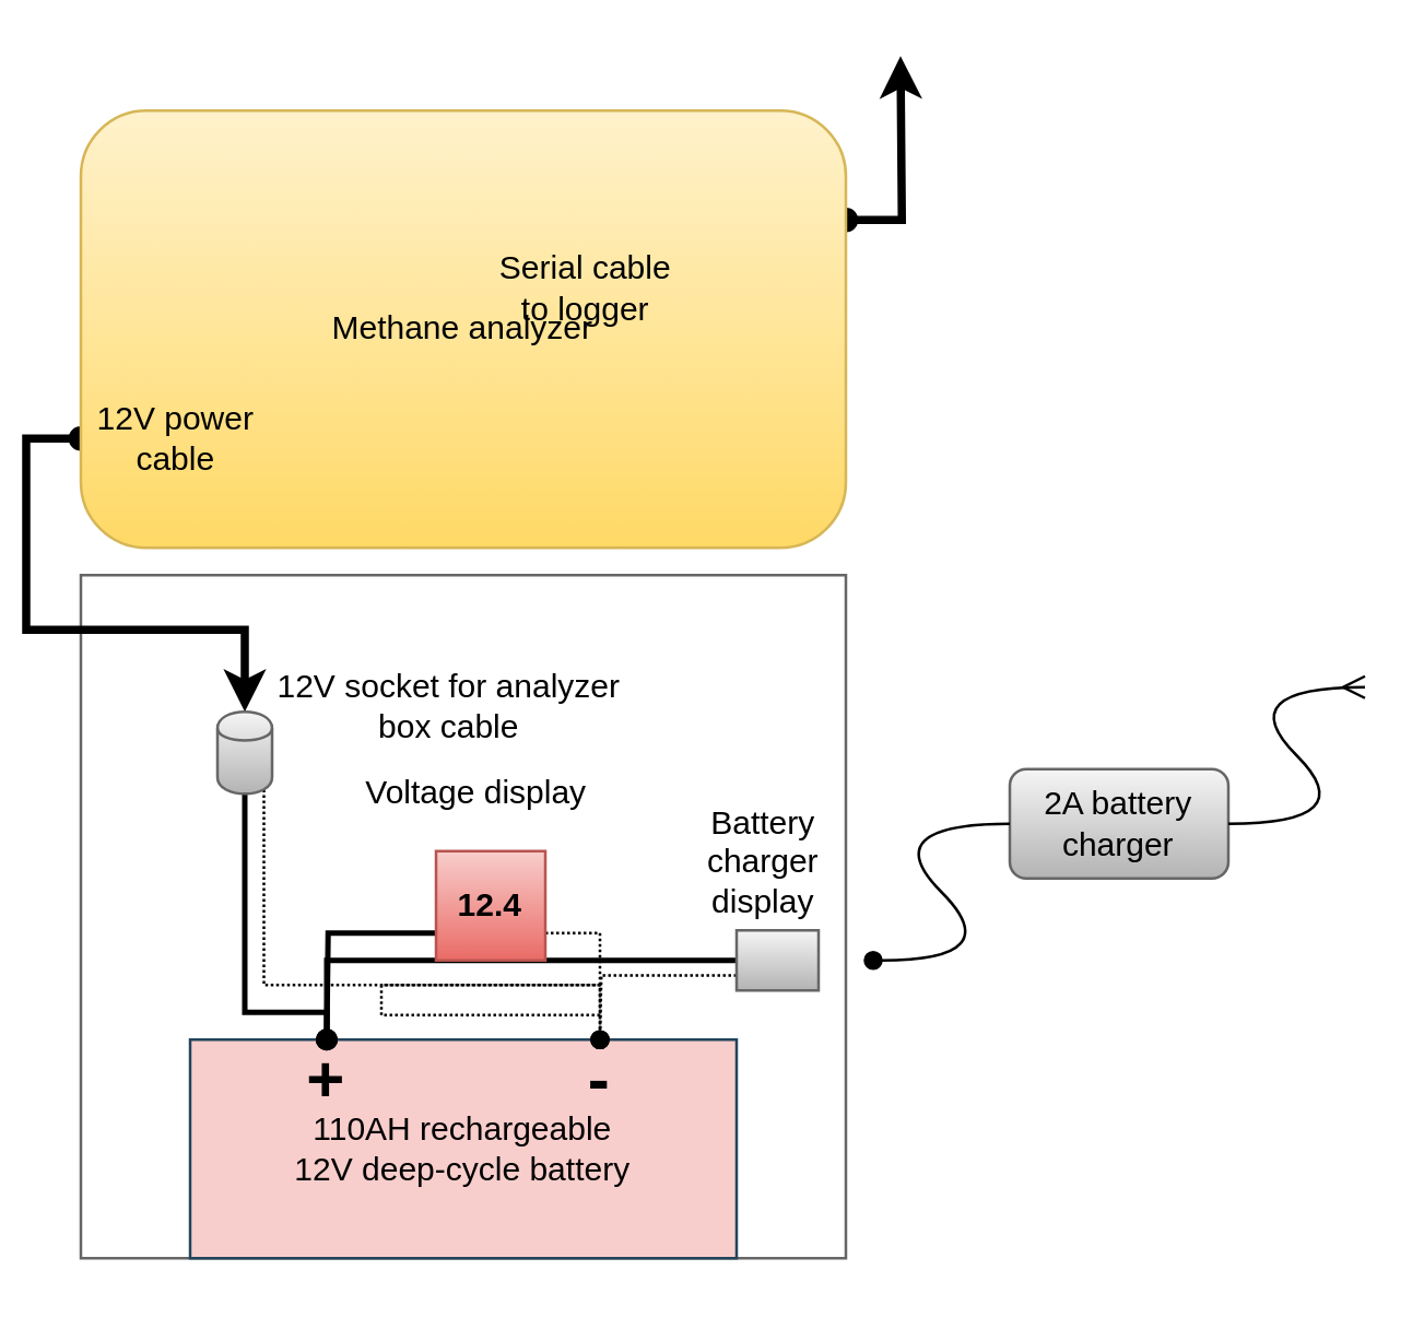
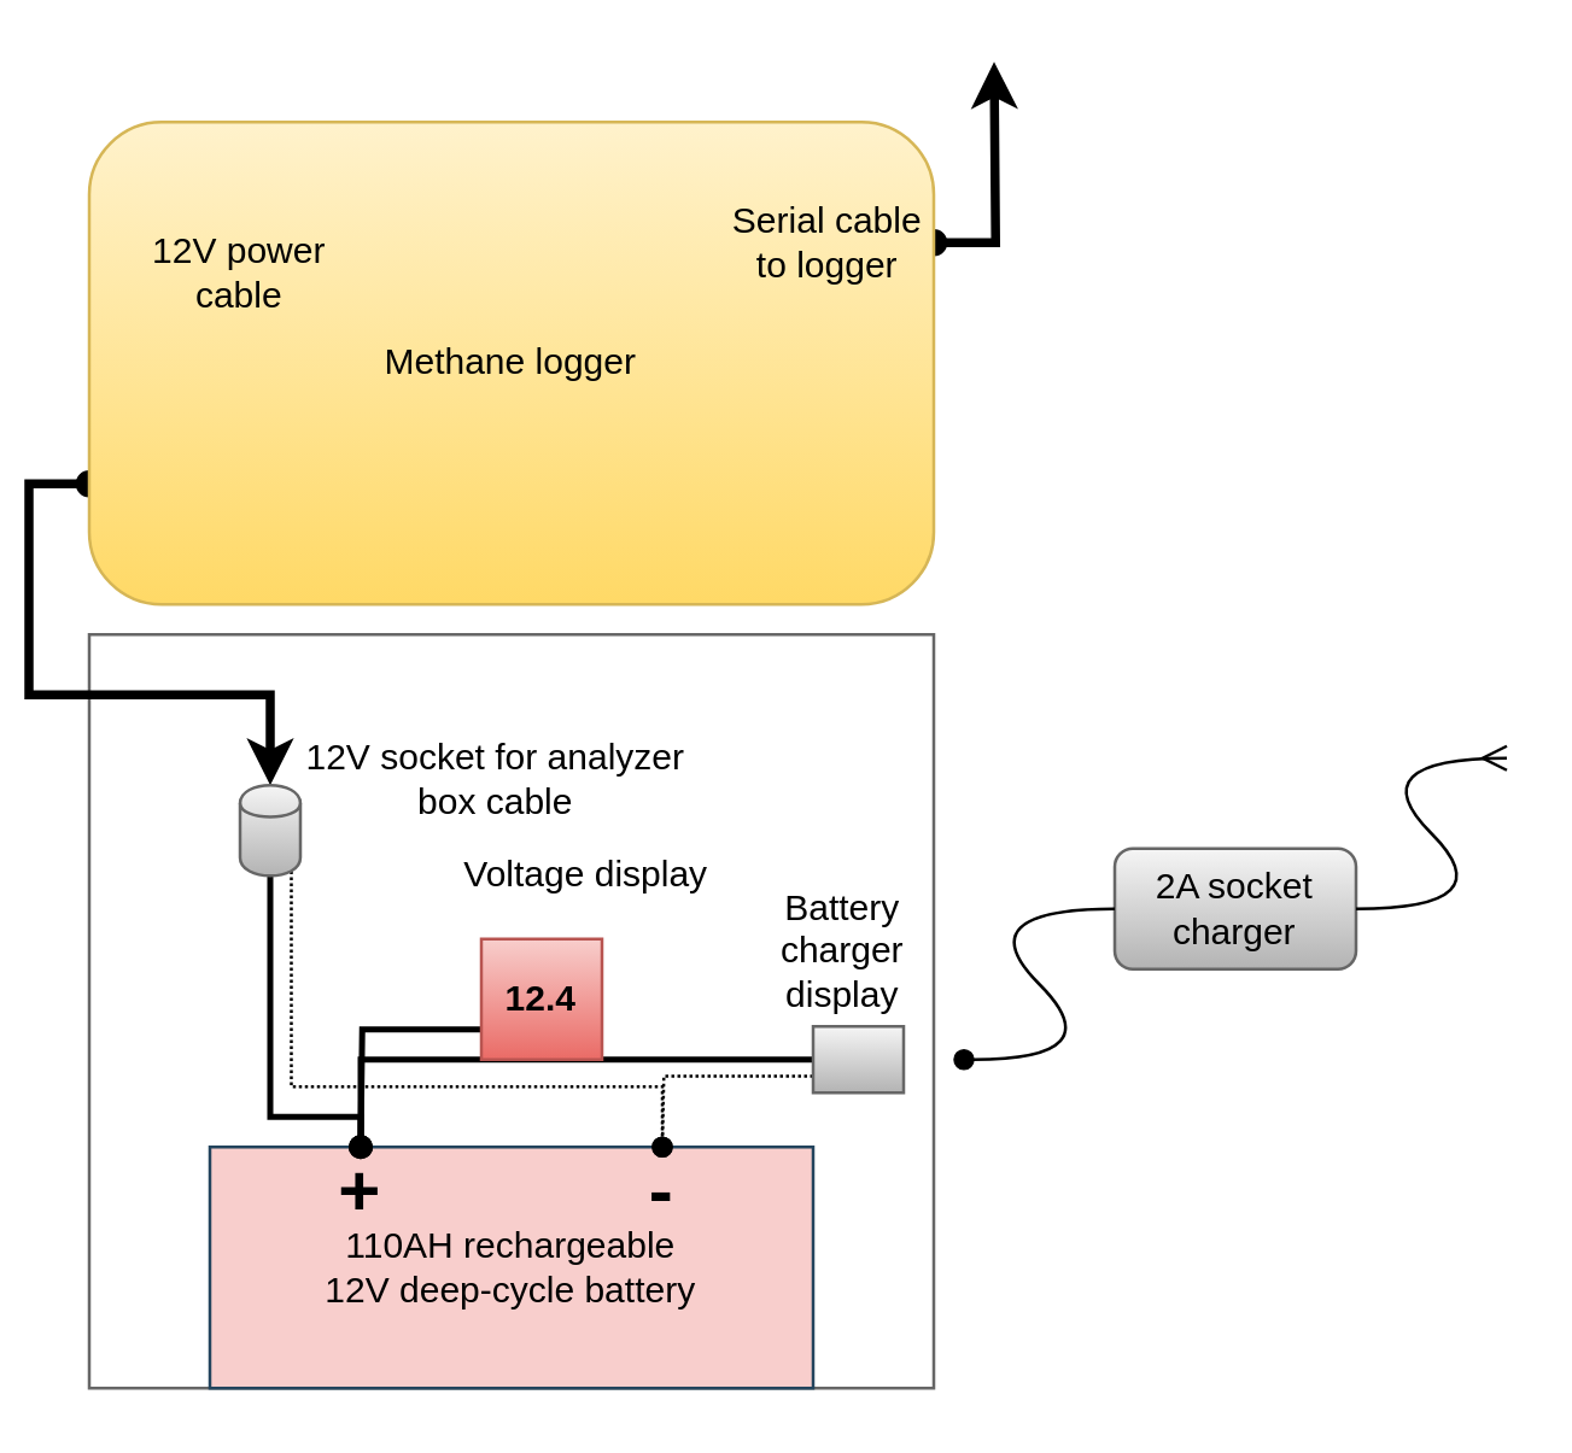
- <mxCell id="25" value="Serial cable to logger" style="text;html=1;strokeColor=none;fillColor=none;align=center;verticalAlign=middle;whiteSpace=wrap;rounded=0;" parent="1" vertex="1"><mxGeometry x="170" y="85" width="70" height="40" as="geometry" /></mxCell>
+ <mxCell id="25" value="Serial cable to logger" style="text;html=1;strokeColor=none;fillColor=none;align=center;verticalAlign=middle;whiteSpace=wrap;rounded=0;" parent="1" vertex="1"><mxGeometry x="230" y="60" width="70" height="40" as="geometry" /></mxCell>
- <mxCell id="5" value="Methane analyzer" style="rounded=1;whiteSpace=wrap;html=1;fillColor=#fff2cc;strokeColor=#d6b656;gradientColor=#ffd966;" parent="1" vertex="1"><mxGeometry x="20" y="40" width="280" height="160" as="geometry" /></mxCell>
+ <mxCell id="5" value="Methane logger" style="rounded=1;whiteSpace=wrap;html=1;fillColor=#fff2cc;strokeColor=#d6b656;gradientColor=#ffd966;" parent="1" vertex="1"><mxGeometry x="20" y="40" width="280" height="160" as="geometry" /></mxCell>
- <mxCell id="24" value="12V power cable" style="text;html=1;strokeColor=none;fillColor=none;align=center;verticalAlign=middle;whiteSpace=wrap;rounded=0;" parent="1" vertex="1"><mxGeometry x="20" y="140" width="70" height="40" as="geometry" /></mxCell>
+ <mxCell id="24" value="12V power cable" style="text;html=1;strokeColor=none;fillColor=none;align=center;verticalAlign=middle;whiteSpace=wrap;rounded=0;" parent="1" vertex="1"><mxGeometry x="35" y="70" width="70" height="40" as="geometry" /></mxCell>
- <mxCell id="17" value="Voltage display" style="text;html=1;strokeColor=none;fillColor=none;align=center;verticalAlign=middle;whiteSpace=wrap;rounded=0;" parent="1" vertex="1"><mxGeometry x="120" y="280" width="90" height="20" as="geometry" /></mxCell>
+ <mxCell id="17" value="Voltage display" style="text;html=1;strokeColor=none;fillColor=none;align=center;verticalAlign=middle;whiteSpace=wrap;rounded=0;" parent="1" vertex="1"><mxGeometry x="140" y="280" width="90" height="20" as="geometry" /></mxCell>
- <mxCell id="21" value="2A battery charger" style="rounded=1;whiteSpace=wrap;html=1;fillColor=#f5f5f5;strokeColor=#666666;gradientColor=#b3b3b3;" parent="1" vertex="1"><mxGeometry x="360" y="281" width="80" height="40" as="geometry" /></mxCell>
+ <mxCell id="21" value="2A socket charger" style="rounded=1;whiteSpace=wrap;html=1;fillColor=#f5f5f5;strokeColor=#666666;gradientColor=#b3b3b3;" parent="1" vertex="1"><mxGeometry x="360" y="281" width="80" height="40" as="geometry" /></mxCell>
- <mxCell id="7" style="edgeStyle=orthogonalEdgeStyle;rounded=0;html=1;exitX=1;exitY=0.75;exitDx=0;exitDy=0;entryX=0.75;entryY=0;entryDx=0;entryDy=0;jettySize=auto;orthogonalLoop=1;dashed=1;dashPattern=1 1;endArrow=oval;endFill=1;" parent="1" source="19" target="6" edge="1"><mxGeometry relative="1" as="geometry" /></mxCell>
